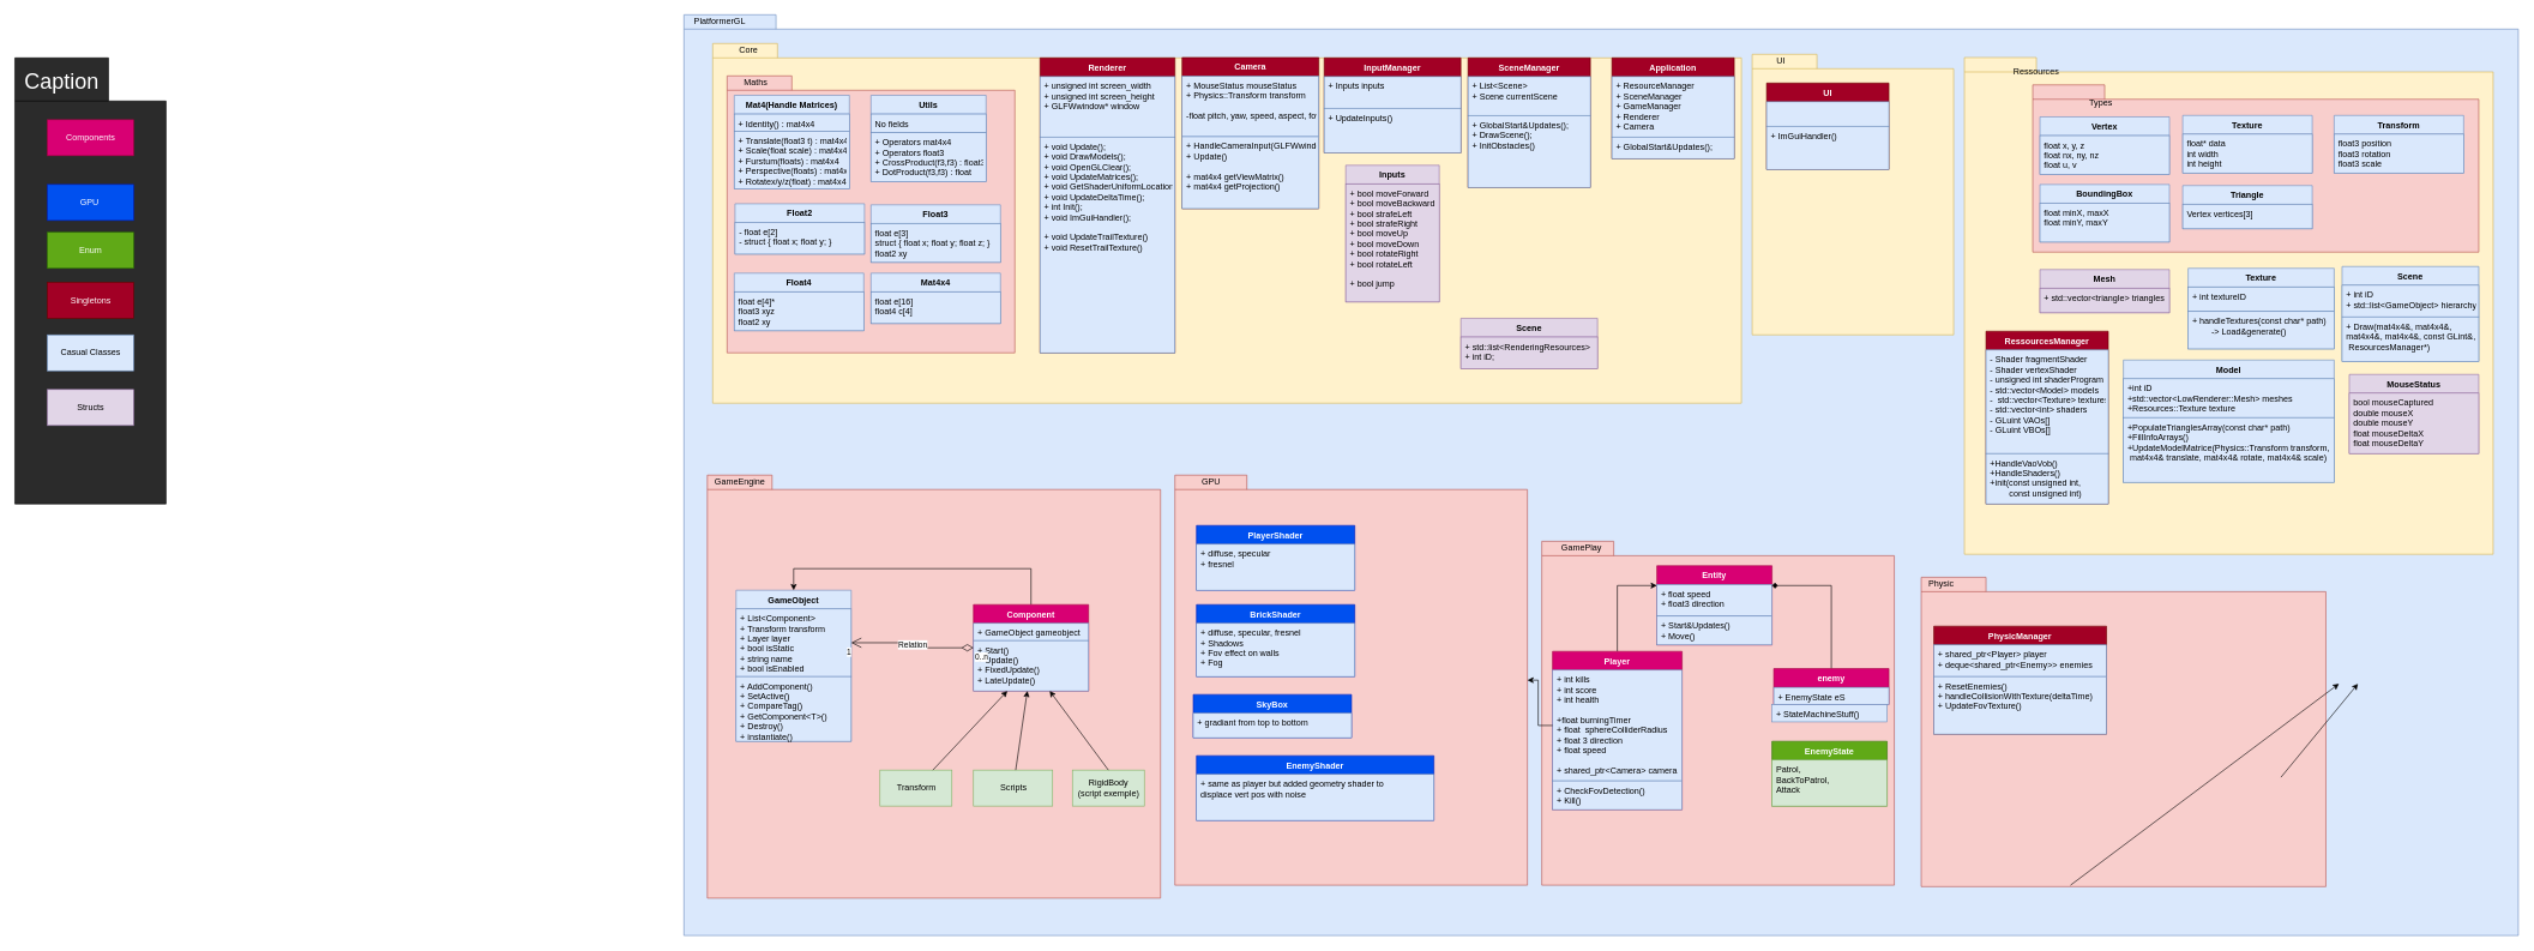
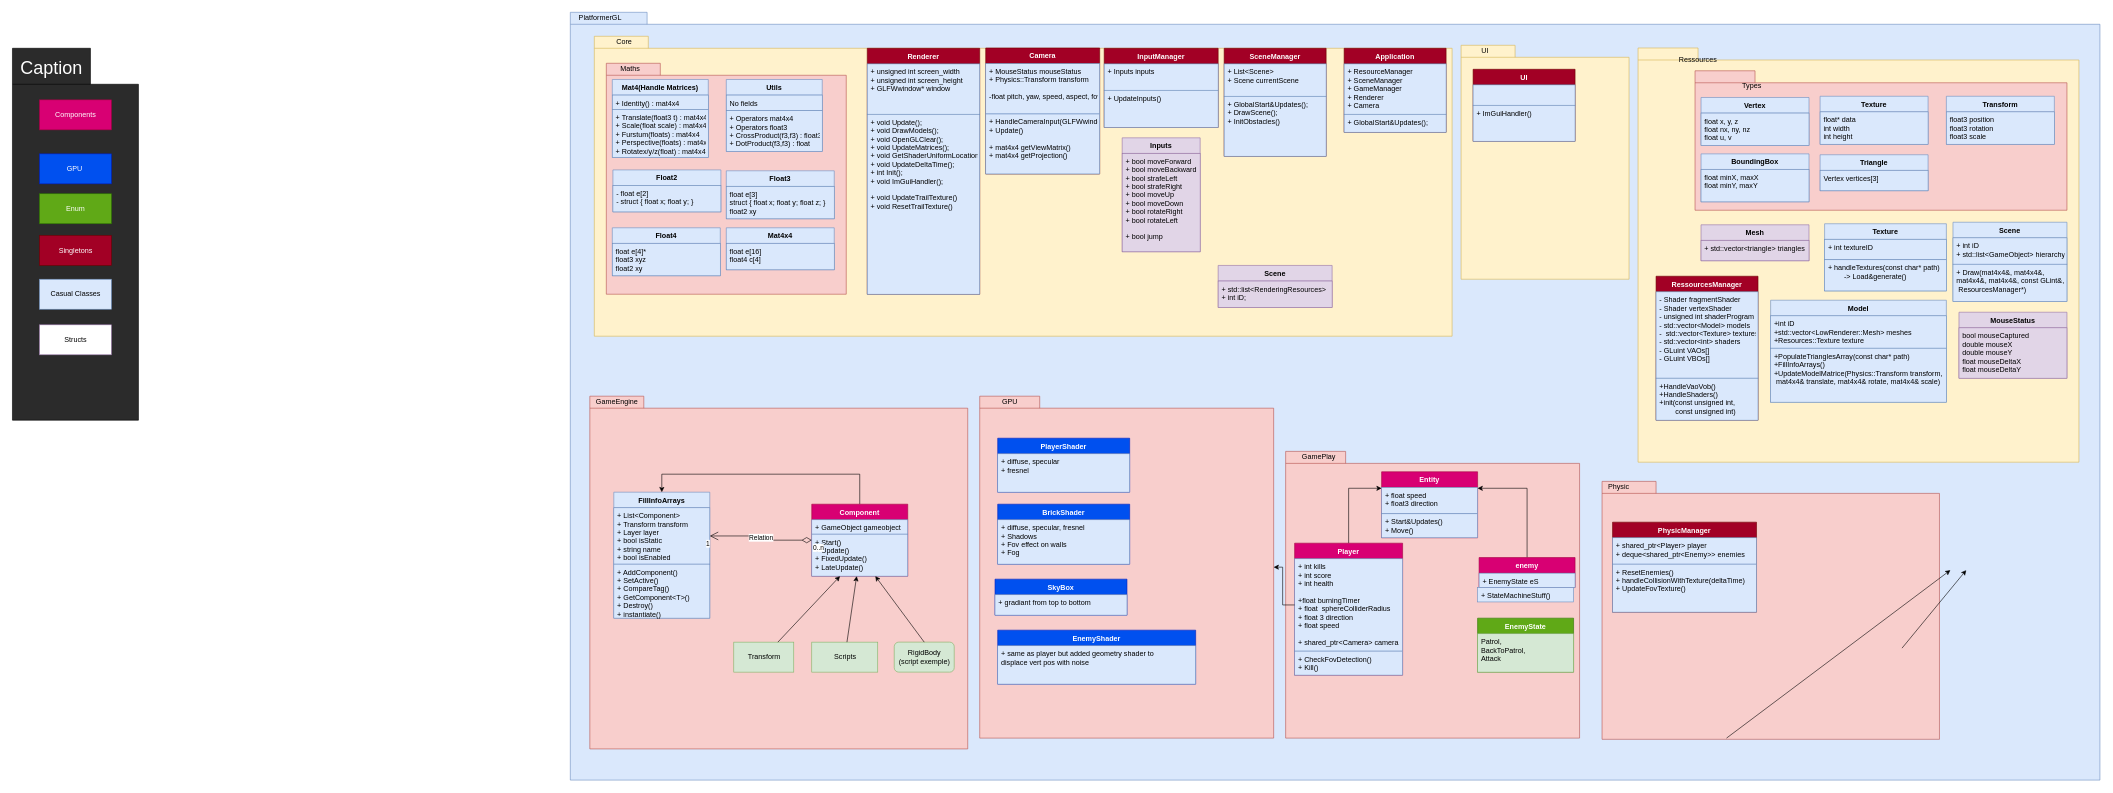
- <mxCell id="103" value="Structs" style="html=1;fillColor=#e1d5e7;strokeColor=#9673a6;" vertex="1" parent="1"><mxGeometry x="65" y="541" width="120" height="50" as="geometry" /></mxCell>
+ <mxCell id="103" value="Structs" style="html=1;fillColor=#ffffff;strokeColor=#9673a6;" vertex="1" parent="1"><mxGeometry x="65" y="541" width="120" height="50" as="geometry" /></mxCell>
- <mxCell id="72" style="edgeStyle=orthogonalEdgeStyle;rounded=0;orthogonalLoop=1;jettySize=auto;html=1;exitX=0.5;exitY=0;exitDx=0;exitDy=0;entryX=1;entryY=0.25;entryDx=0;entryDy=0;endArrow=diamond;" edge="1" parent="1" source="73" target="65"><mxGeometry relative="1" as="geometry" /></mxCell>
+ <mxCell id="72" style="edgeStyle=orthogonalEdgeStyle;rounded=0;orthogonalLoop=1;jettySize=auto;html=1;exitX=0.5;exitY=0;exitDx=0;exitDy=0;entryX=1;entryY=0.25;entryDx=0;entryDy=0;" edge="1" parent="1" source="73" target="65"><mxGeometry relative="1" as="geometry" /></mxCell>
- <mxCell id="57" value="GameObject&#10;" style="swimlane;fontStyle=1;align=center;verticalAlign=top;childLayout=stackLayout;horizontal=1;startSize=26;horizontalStack=0;resizeParent=1;resizeParentMax=0;resizeLast=0;collapsible=1;marginBottom=0;fillColor=#dae8fc;strokeColor=#6c8ebf;" vertex="1" parent="1"><mxGeometry x="1022.5" y="820" width="160" height="210" as="geometry" /></mxCell>
+ <mxCell id="57" value="FillInfoArrays&#10;" style="swimlane;fontStyle=1;align=center;verticalAlign=top;childLayout=stackLayout;horizontal=1;startSize=26;horizontalStack=0;resizeParent=1;resizeParentMax=0;resizeLast=0;collapsible=1;marginBottom=0;fillColor=#dae8fc;strokeColor=#6c8ebf;" vertex="1" parent="1"><mxGeometry x="1022.5" y="820" width="160" height="210" as="geometry" /></mxCell>
- <mxCell id="91" value="RigidBody&lt;br&gt;(script exemple)" style="html=1;fillColor=#d5e8d4;strokeColor=#82b366;" vertex="1" parent="1"><mxGeometry x="1490" y="1070" width="100" height="50" as="geometry" /></mxCell>
+ <mxCell id="91" value="RigidBody&lt;br&gt;(script exemple)" style="html=1;fillColor=#d5e8d4;strokeColor=#82b366;rounded=1;" vertex="1" parent="1"><mxGeometry x="1490" y="1070" width="100" height="50" as="geometry" /></mxCell>
